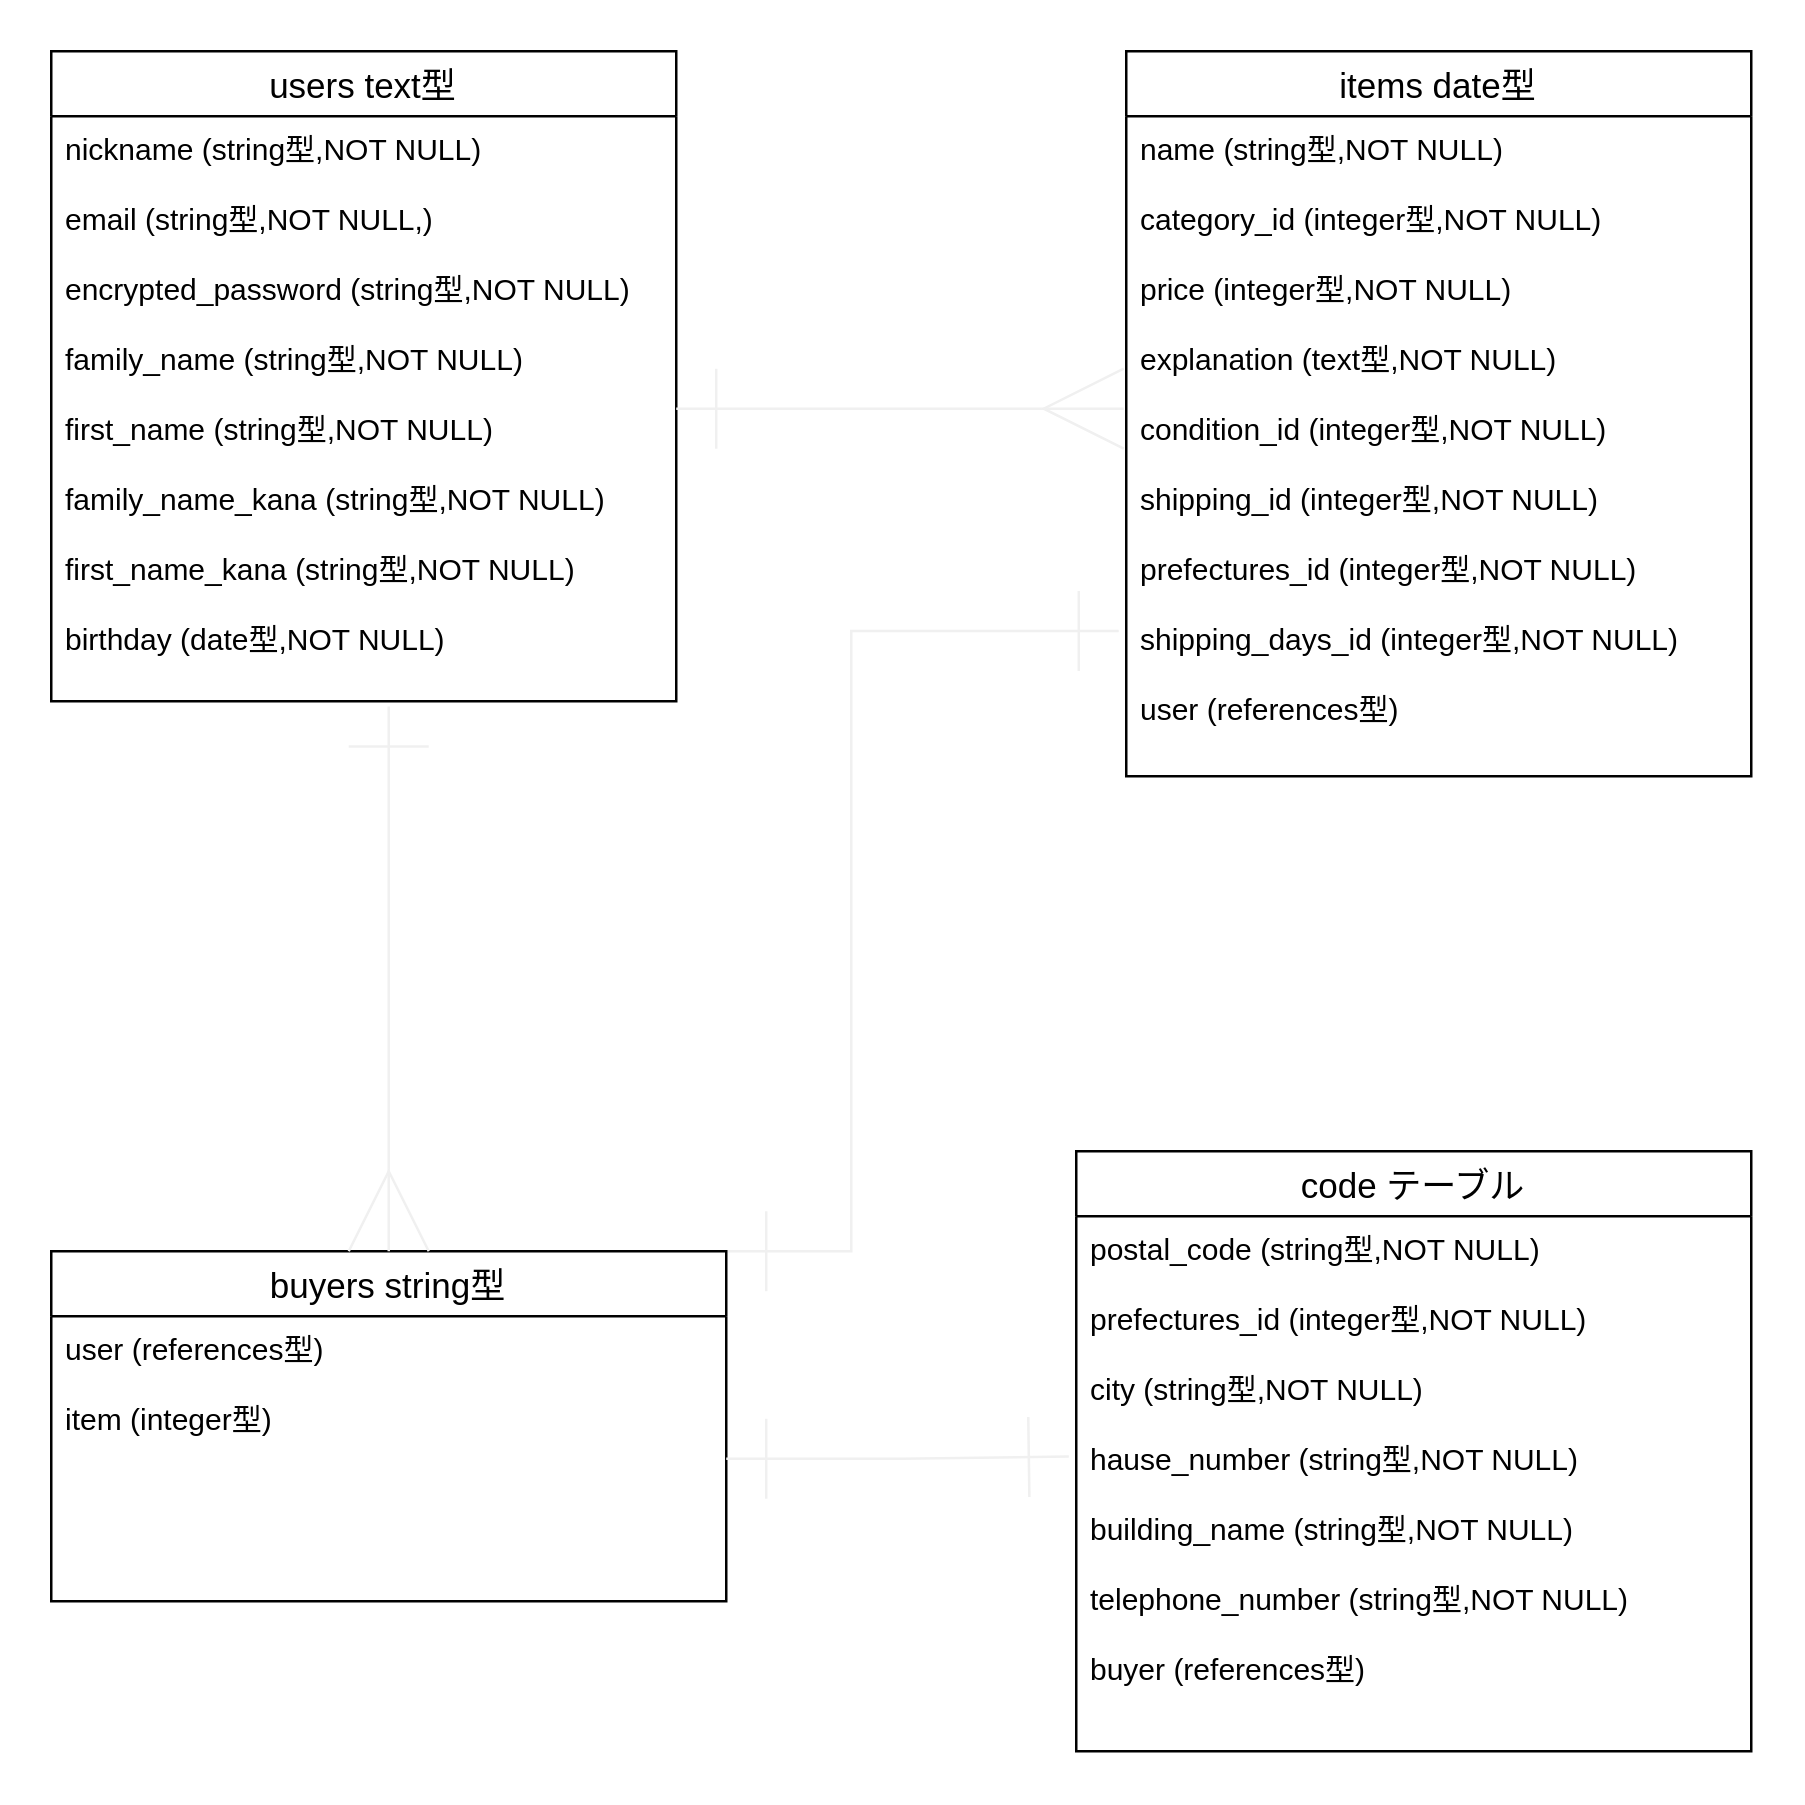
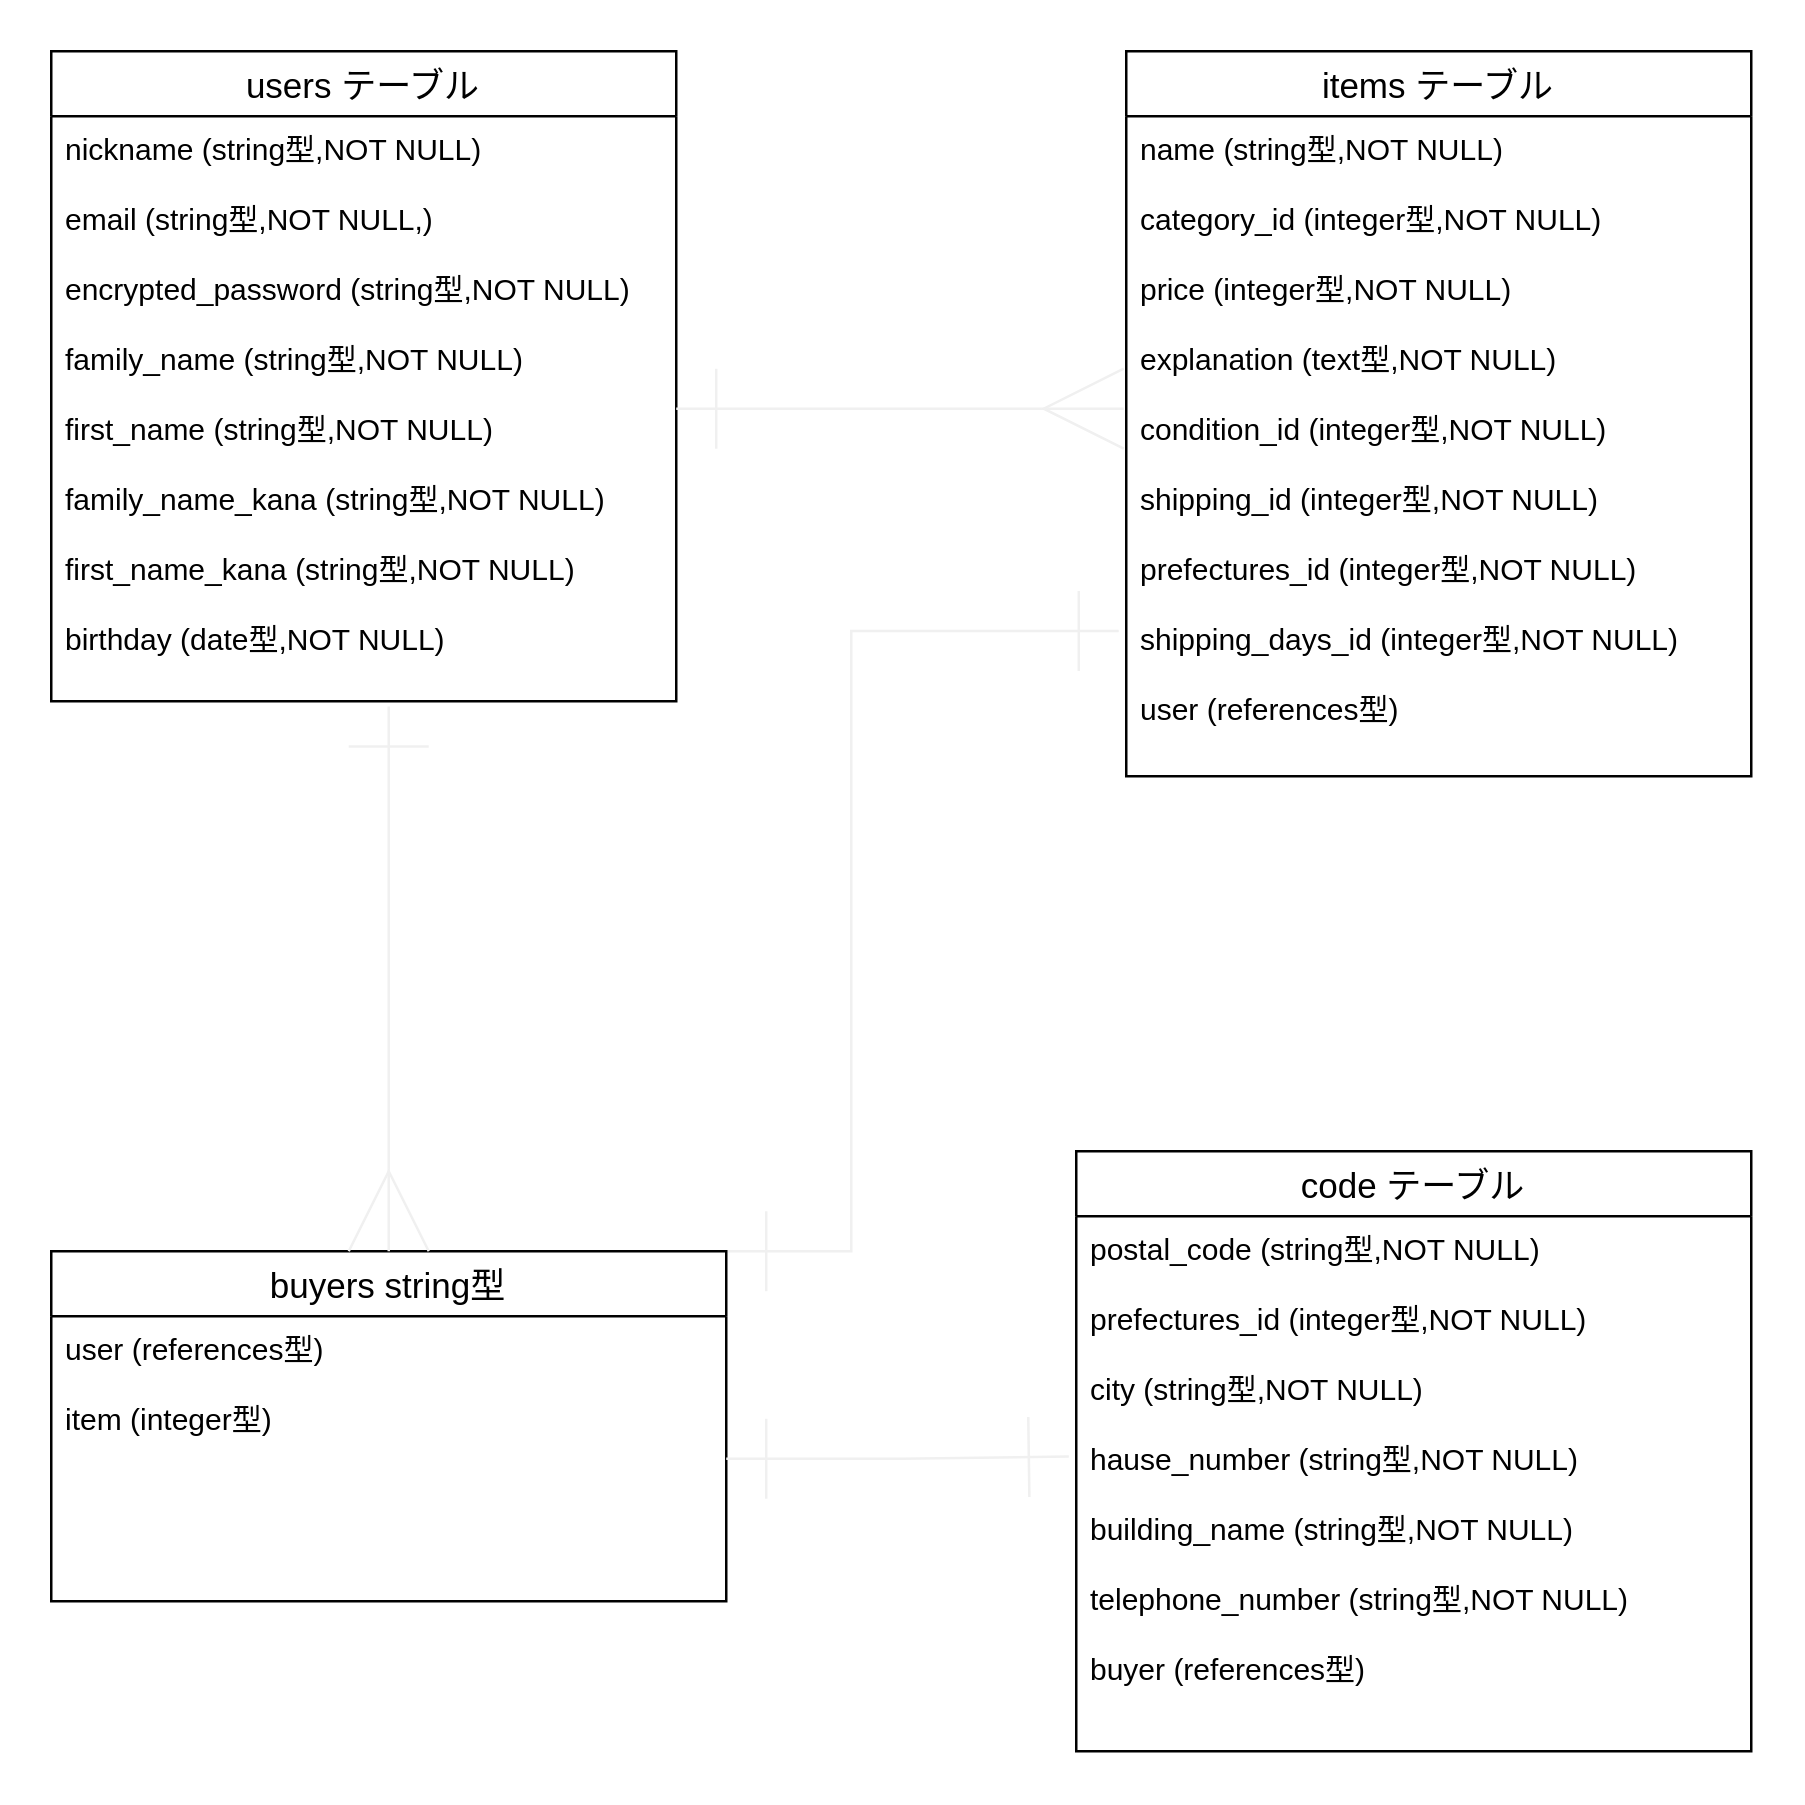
- <mxCell id="2" value="users text型" style="swimlane;fontStyle=0;childLayout=stackLayout;horizontal=1;startSize=26;horizontalStack=0;resizeParent=1;resizeParentMax=0;resizeLast=0;collapsible=1;marginBottom=0;align=center;fontSize=14;" vertex="1" parent="1"><mxGeometry x="20" y="20" width="250" height="260" as="geometry" /></mxCell>
+ <mxCell id="2" value="users テーブル" style="swimlane;fontStyle=0;childLayout=stackLayout;horizontal=1;startSize=26;horizontalStack=0;resizeParent=1;resizeParentMax=0;resizeLast=0;collapsible=1;marginBottom=0;align=center;fontSize=14;" vertex="1" parent="1"><mxGeometry x="20" y="20" width="250" height="260" as="geometry" /></mxCell>
- <mxCell id="4" value="items date型" style="swimlane;fontStyle=0;childLayout=stackLayout;horizontal=1;startSize=26;horizontalStack=0;resizeParent=1;resizeParentMax=0;resizeLast=0;collapsible=1;marginBottom=0;align=center;fontSize=14;" vertex="1" parent="1"><mxGeometry x="450" y="20" width="250" height="290" as="geometry" /></mxCell>
+ <mxCell id="4" value="items テーブル" style="swimlane;fontStyle=0;childLayout=stackLayout;horizontal=1;startSize=26;horizontalStack=0;resizeParent=1;resizeParentMax=0;resizeLast=0;collapsible=1;marginBottom=0;align=center;fontSize=14;" vertex="1" parent="1"><mxGeometry x="450" y="20" width="250" height="290" as="geometry" /></mxCell>
